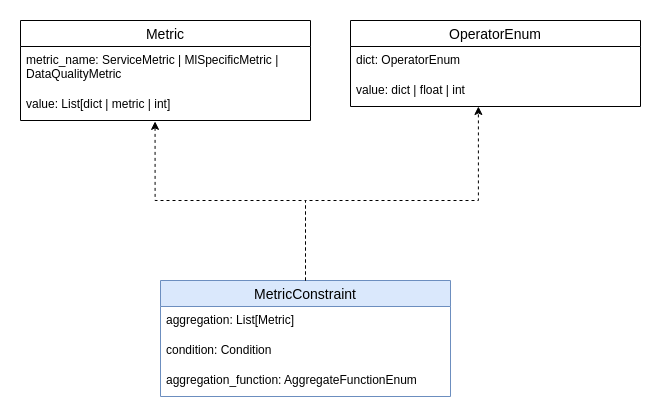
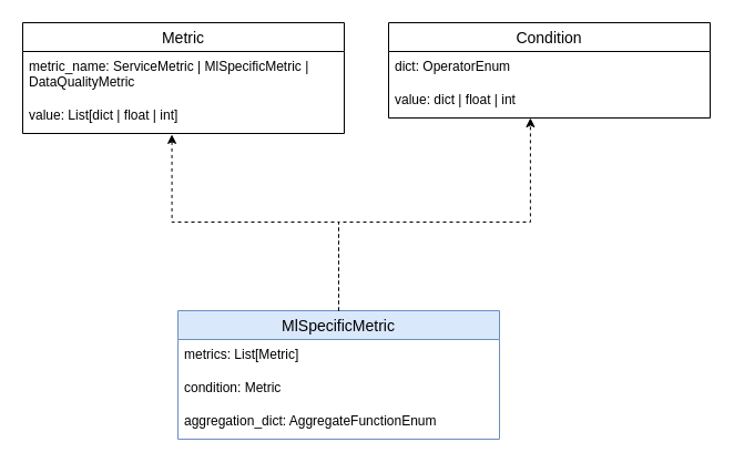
- <mxCell id="5" value="OperatorEnum" style="swimlane;fontStyle=0;childLayout=stackLayout;horizontal=1;startSize=26;horizontalStack=0;resizeParent=1;resizeParentMax=0;resizeLast=0;collapsible=1;marginBottom=0;align=center;fontSize=14;" vertex="1" parent="1"><mxGeometry x="350" y="20" width="290" height="86" as="geometry" /></mxCell>
+ <mxCell id="5" value="Condition" style="swimlane;fontStyle=0;childLayout=stackLayout;horizontal=1;startSize=26;horizontalStack=0;resizeParent=1;resizeParentMax=0;resizeLast=0;collapsible=1;marginBottom=0;align=center;fontSize=14;" vertex="1" parent="1"><mxGeometry x="350" y="20" width="290" height="86" as="geometry" /></mxCell>
- <mxCell id="4" value="value: List[dict | metric | int]" style="text;strokeColor=none;fillColor=none;spacingLeft=4;spacingRight=4;overflow=hidden;rotatable=0;points=[[0,0.5],[1,0.5]];portConstraint=eastwest;fontSize=12;whiteSpace=wrap;html=1;" vertex="1" parent="2"><mxGeometry y="70" width="290" height="30" as="geometry" /></mxCell>
+ <mxCell id="4" value="value: List[dict | float | int]" style="text;strokeColor=none;fillColor=none;spacingLeft=4;spacingRight=4;overflow=hidden;rotatable=0;points=[[0,0.5],[1,0.5]];portConstraint=eastwest;fontSize=12;whiteSpace=wrap;html=1;" vertex="1" parent="2"><mxGeometry y="70" width="290" height="30" as="geometry" /></mxCell>
- <mxCell id="8" value="MetricConstraint" style="swimlane;fontStyle=0;childLayout=stackLayout;horizontal=1;startSize=26;horizontalStack=0;resizeParent=1;resizeParentMax=0;resizeLast=0;collapsible=1;marginBottom=0;align=center;fontSize=14;fillColor=#dae8fc;strokeColor=#6c8ebf;" vertex="1" parent="1"><mxGeometry x="160" y="280" width="290" height="116" as="geometry" /></mxCell>
+ <mxCell id="8" value="MlSpecificMetric" style="swimlane;fontStyle=0;childLayout=stackLayout;horizontal=1;startSize=26;horizontalStack=0;resizeParent=1;resizeParentMax=0;resizeLast=0;collapsible=1;marginBottom=0;align=center;fontSize=14;fillColor=#dae8fc;strokeColor=#6c8ebf;" vertex="1" parent="1"><mxGeometry x="160" y="280" width="290" height="116" as="geometry" /></mxCell>
- <mxCell id="9" value="aggregation: List[Metric]" style="text;strokeColor=none;fillColor=none;spacingLeft=4;spacingRight=4;overflow=hidden;rotatable=0;points=[[0,0.5],[1,0.5]];portConstraint=eastwest;fontSize=12;whiteSpace=wrap;html=1;" vertex="1" parent="8"><mxGeometry y="26" width="290" height="30" as="geometry" /></mxCell>
+ <mxCell id="9" value="metrics: List[Metric]" style="text;strokeColor=none;fillColor=none;spacingLeft=4;spacingRight=4;overflow=hidden;rotatable=0;points=[[0,0.5],[1,0.5]];portConstraint=eastwest;fontSize=12;whiteSpace=wrap;html=1;" vertex="1" parent="8"><mxGeometry y="26" width="290" height="30" as="geometry" /></mxCell>
- <mxCell id="10" value="condition: Condition" style="text;strokeColor=none;fillColor=none;spacingLeft=4;spacingRight=4;overflow=hidden;rotatable=0;points=[[0,0.5],[1,0.5]];portConstraint=eastwest;fontSize=12;whiteSpace=wrap;html=1;" vertex="1" parent="8"><mxGeometry y="56" width="290" height="30" as="geometry" /></mxCell>
+ <mxCell id="10" value="condition: Metric" style="text;strokeColor=none;fillColor=none;spacingLeft=4;spacingRight=4;overflow=hidden;rotatable=0;points=[[0,0.5],[1,0.5]];portConstraint=eastwest;fontSize=12;whiteSpace=wrap;html=1;" vertex="1" parent="8"><mxGeometry y="56" width="290" height="30" as="geometry" /></mxCell>
- <mxCell id="11" value="aggregation_function: AggregateFunctionEnum" style="text;strokeColor=none;fillColor=none;spacingLeft=4;spacingRight=4;overflow=hidden;rotatable=0;points=[[0,0.5],[1,0.5]];portConstraint=eastwest;fontSize=12;whiteSpace=wrap;html=1;" vertex="1" parent="8"><mxGeometry y="86" width="290" height="30" as="geometry" /></mxCell>
+ <mxCell id="11" value="aggregation_dict: AggregateFunctionEnum" style="text;strokeColor=none;fillColor=none;spacingLeft=4;spacingRight=4;overflow=hidden;rotatable=0;points=[[0,0.5],[1,0.5]];portConstraint=eastwest;fontSize=12;whiteSpace=wrap;html=1;" vertex="1" parent="8"><mxGeometry y="86" width="290" height="30" as="geometry" /></mxCell>
